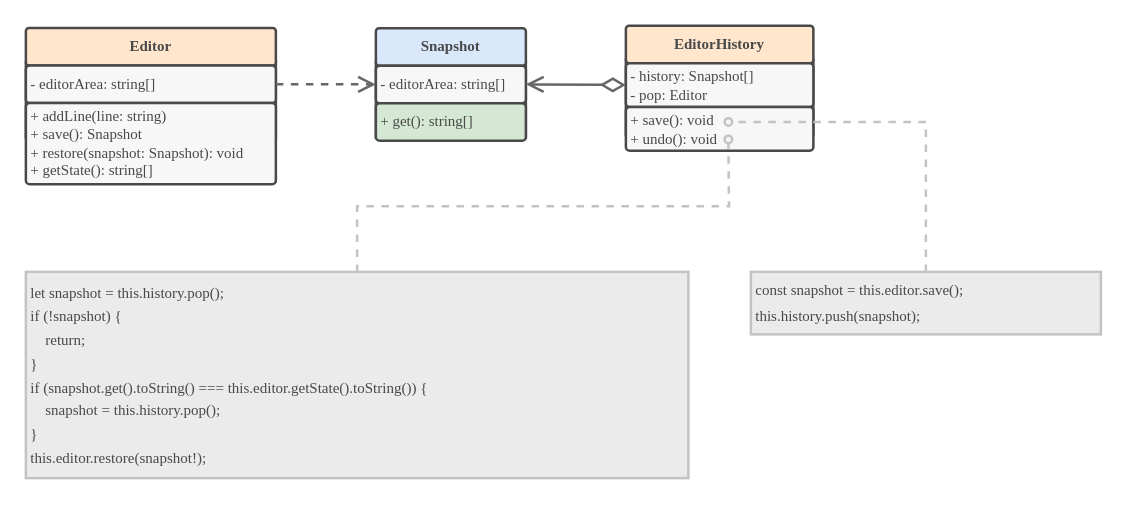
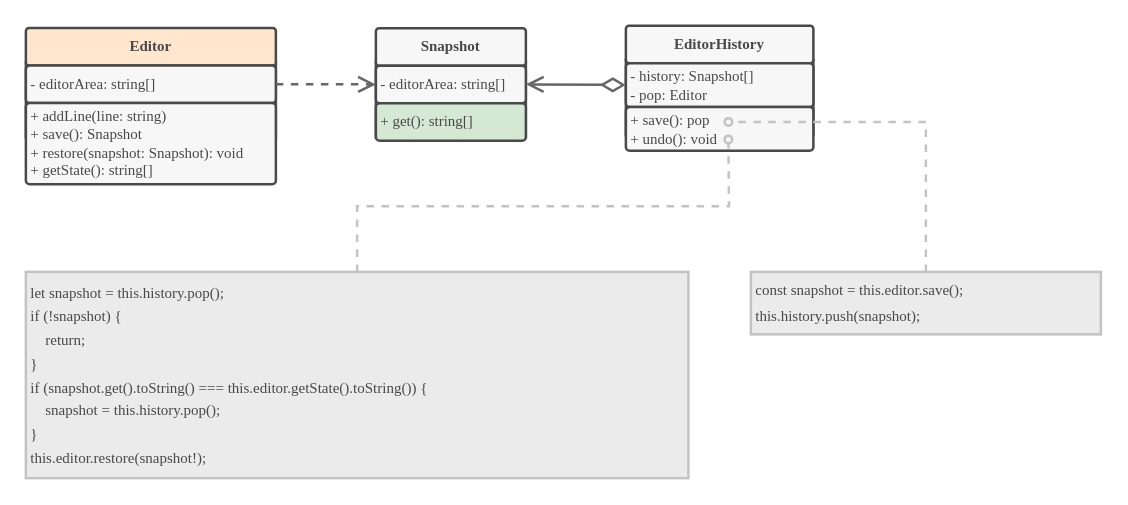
- <mxCell id="15" value="&lt;font data-font-src=&quot;https://fonts.googleapis.com/css?family=Nunito&quot; face=&quot;Nunito&quot; color=&quot;#494949&quot;&gt;&lt;b style=&quot;&quot;&gt;EditorHistory&lt;/b&gt;&lt;/font&gt;" style="rounded=1;whiteSpace=wrap;html=1;arcSize=5;fillColor=#ffe6cc;strokeColor=#494949;strokeWidth=2;container=0;absoluteArcSize=1;" vertex="1" parent="13"><mxGeometry width="150" height="30" as="geometry" /></mxCell>
+ <mxCell id="15" value="&lt;font data-font-src=&quot;https://fonts.googleapis.com/css?family=Nunito&quot; face=&quot;Nunito&quot; color=&quot;#494949&quot;&gt;&lt;b style=&quot;&quot;&gt;EditorHistory&lt;/b&gt;&lt;/font&gt;" style="rounded=1;whiteSpace=wrap;html=1;arcSize=5;fillColor=#F7F7F7;strokeColor=#494949;strokeWidth=2;container=0;absoluteArcSize=1;" vertex="1" parent="13"><mxGeometry width="150" height="30" as="geometry" /></mxCell>
- <mxCell id="9" value="&lt;font data-font-src=&quot;https://fonts.googleapis.com/css?family=Nunito&quot; face=&quot;Nunito&quot; color=&quot;#494949&quot;&gt;&lt;b style=&quot;&quot;&gt;Snapshot&lt;/b&gt;&lt;/font&gt;" style="rounded=1;whiteSpace=wrap;html=1;arcSize=5;fillColor=#dae8fc;strokeColor=#494949;strokeWidth=2;container=0;absoluteArcSize=1;" vertex="1" parent="7"><mxGeometry width="120" height="30" as="geometry" /></mxCell>
+ <mxCell id="9" value="&lt;font data-font-src=&quot;https://fonts.googleapis.com/css?family=Nunito&quot; face=&quot;Nunito&quot; color=&quot;#494949&quot;&gt;&lt;b style=&quot;&quot;&gt;Snapshot&lt;/b&gt;&lt;/font&gt;" style="rounded=1;whiteSpace=wrap;html=1;arcSize=5;fillColor=#F7F7F7;strokeColor=#494949;strokeWidth=2;container=0;absoluteArcSize=1;" vertex="1" parent="7"><mxGeometry width="120" height="30" as="geometry" /></mxCell>
- <mxCell id="17" value="&lt;span style=&quot;color: rgb(73, 73, 73); font-family: Nunito;&quot;&gt;+&amp;nbsp;&lt;/span&gt;&lt;font face=&quot;Nunito&quot; color=&quot;#494949&quot;&gt;save(): void&lt;/font&gt;&lt;br style=&quot;color: rgb(73, 73, 73); font-family: Nunito;&quot;&gt;&lt;span style=&quot;color: rgb(73, 73, 73); font-family: Nunito;&quot;&gt;+&amp;nbsp;&lt;/span&gt;&lt;font face=&quot;Nunito&quot; color=&quot;#494949&quot;&gt;undo(): void&lt;br&gt;&lt;/font&gt;" style="rounded=1;whiteSpace=wrap;html=1;arcSize=6;fillColor=#F7F7F7;strokeColor=#494949;align=left;spacingLeft=2;container=0;strokeWidth=2;absoluteArcSize=1;" vertex="1" parent="13"><mxGeometry y="65" width="150" height="35" as="geometry" /></mxCell>
+ <mxCell id="17" value="&lt;span style=&quot;color: rgb(73, 73, 73); font-family: Nunito;&quot;&gt;+&amp;nbsp;&lt;/span&gt;&lt;font face=&quot;Nunito&quot; color=&quot;#494949&quot;&gt;save(): pop&lt;/font&gt;&lt;br style=&quot;color: rgb(73, 73, 73); font-family: Nunito;&quot;&gt;&lt;span style=&quot;color: rgb(73, 73, 73); font-family: Nunito;&quot;&gt;+&amp;nbsp;&lt;/span&gt;&lt;font face=&quot;Nunito&quot; color=&quot;#494949&quot;&gt;undo(): void&lt;br&gt;&lt;/font&gt;" style="rounded=1;whiteSpace=wrap;html=1;arcSize=6;fillColor=#F7F7F7;strokeColor=#494949;align=left;spacingLeft=2;container=0;strokeWidth=2;absoluteArcSize=1;" vertex="1" parent="13"><mxGeometry y="65" width="150" height="35" as="geometry" /></mxCell>
